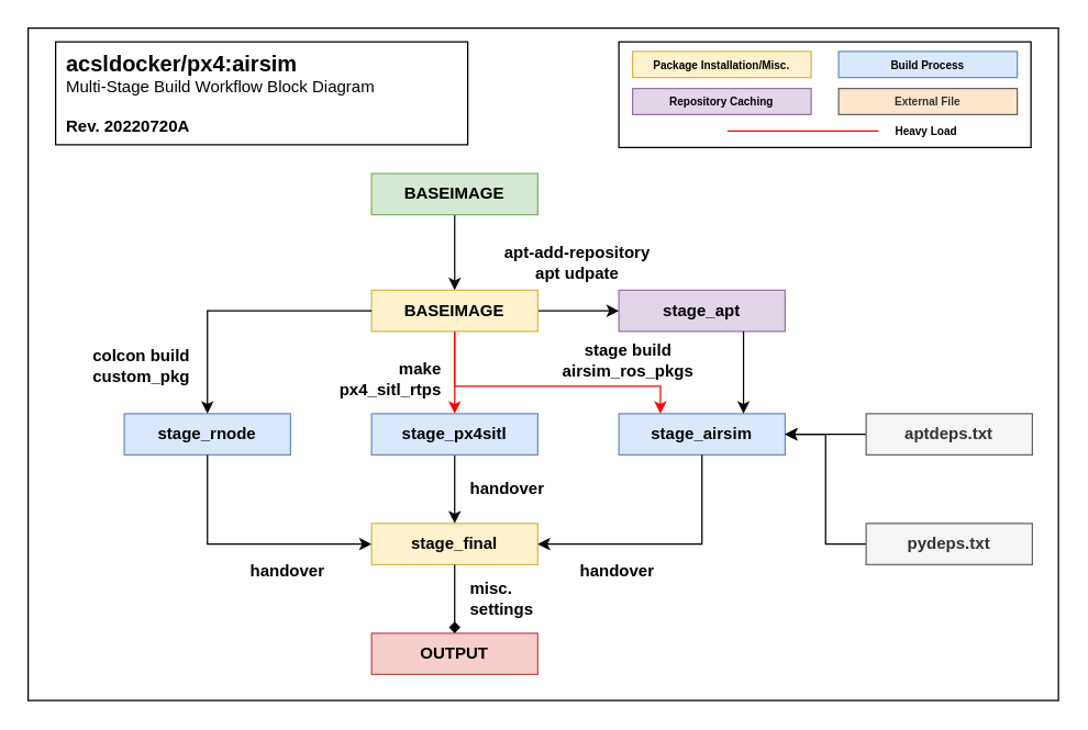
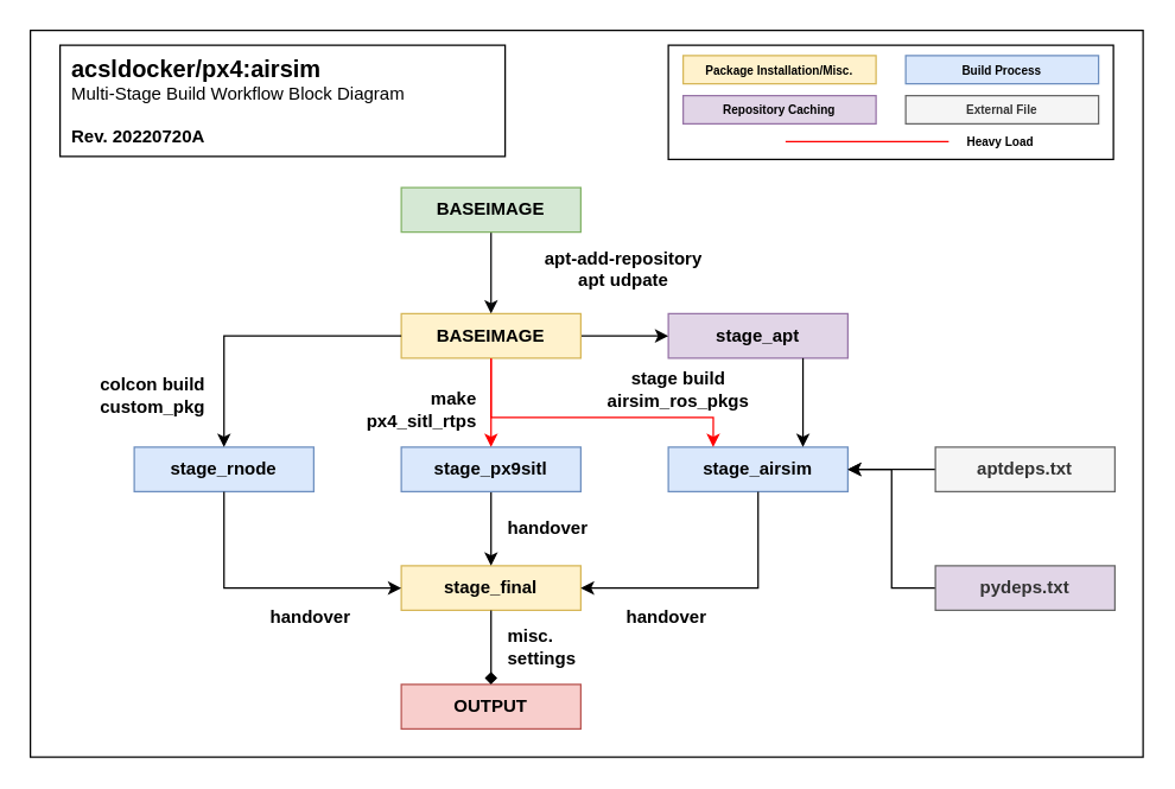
- <mxCell id="9" value="External File" style="rounded=0;whiteSpace=wrap;html=1;fillColor=#ffe6cc;strokeColor=#666666;fontStyle=1;fontSize=8;fontColor=#333333;" parent="4" vertex="1"><mxGeometry x="160" y="34" width="130" height="19" as="geometry" /></mxCell>
+ <mxCell id="9" value="External File" style="rounded=0;whiteSpace=wrap;html=1;fillColor=#f5f5f5;strokeColor=#666666;fontStyle=1;fontSize=8;fontColor=#333333;" parent="4" vertex="1"><mxGeometry x="160" y="34" width="130" height="19" as="geometry" /></mxCell>
- <mxCell id="29" value="apt-add-repository&lt;br&gt;apt udpate" style="text;html=1;strokeColor=none;fillColor=none;align=center;verticalAlign=middle;whiteSpace=wrap;rounded=0;fontStyle=1" vertex="1" parent="12"><mxGeometry x="325" y="50" width="110" height="30" as="geometry" /></mxCell>
+ <mxCell id="29" value="apt-add-repository&lt;br&gt;apt udpate" style="text;html=1;strokeColor=none;fillColor=none;align=center;verticalAlign=middle;whiteSpace=wrap;rounded=0;fontStyle=1" vertex="1" parent="12"><mxGeometry x="325" y="40" width="110" height="30" as="geometry" /></mxCell>
- <mxCell id="25" value="stage_px4sitl" style="rounded=0;whiteSpace=wrap;html=1;fillColor=#dae8fc;strokeColor=#6c8ebf;fontStyle=1" vertex="1" parent="12"><mxGeometry x="230" y="175" width="121" height="30" as="geometry" /></mxCell>
+ <mxCell id="25" value="stage_px9sitl" style="rounded=0;whiteSpace=wrap;html=1;fillColor=#dae8fc;strokeColor=#6c8ebf;fontStyle=1" vertex="1" parent="12"><mxGeometry x="230" y="175" width="121" height="30" as="geometry" /></mxCell>
- <mxCell id="40" value="pydeps.txt" style="rounded=0;whiteSpace=wrap;html=1;fillColor=#f5f5f5;strokeColor=#666666;fontStyle=1;fontColor=#333333;" vertex="1" parent="12"><mxGeometry x="590" y="255" width="121" height="30" as="geometry" /></mxCell>
+ <mxCell id="40" value="pydeps.txt" style="rounded=0;whiteSpace=wrap;html=1;fillColor=#e1d5e7;strokeColor=#666666;fontStyle=1;fontColor=#333333;" vertex="1" parent="12"><mxGeometry x="590" y="255" width="121" height="30" as="geometry" /></mxCell>
